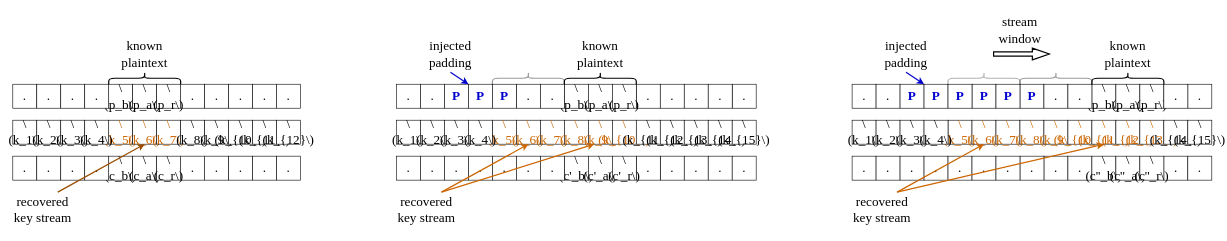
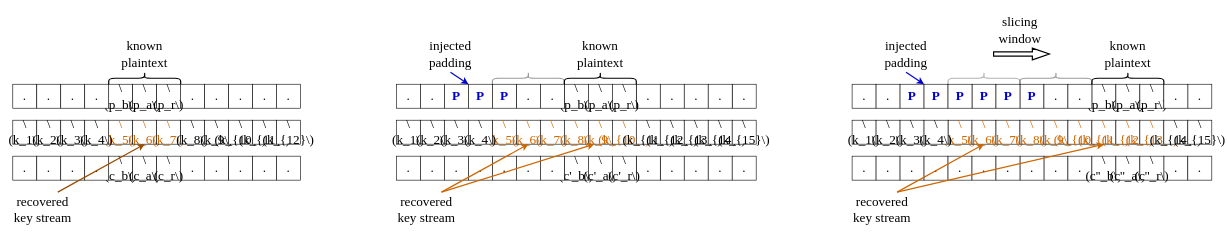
- <mxCell id="149" value="stream&lt;br&gt;window" style="text;html=1;strokeColor=none;fillColor=none;align=center;verticalAlign=middle;whiteSpace=wrap;rounded=0;fontFamily=Patrick Hand;fontSource=https%3A%2F%2Ffonts.googleapis.com%2Fcss%3Ffamily%3DPatrick%2BHand;fontSize=22;" vertex="1" parent="1"><mxGeometry x="1650" y="20" width="100" height="60" as="geometry" /></mxCell>
+ <mxCell id="149" value="slicing&lt;br&gt;window" style="text;html=1;strokeColor=none;fillColor=none;align=center;verticalAlign=middle;whiteSpace=wrap;rounded=0;fontFamily=Patrick Hand;fontSource=https%3A%2F%2Ffonts.googleapis.com%2Fcss%3Ffamily%3DPatrick%2BHand;fontSize=22;" vertex="1" parent="1"><mxGeometry x="1650" y="20" width="100" height="60" as="geometry" /></mxCell>
